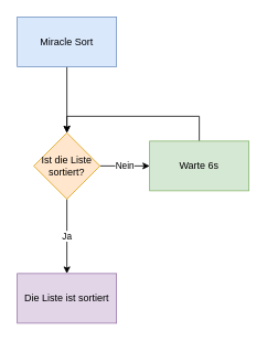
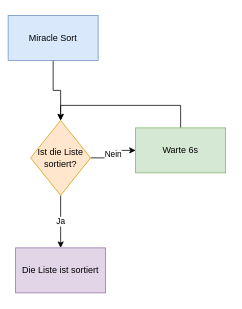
- <mxCell id="3" value="Miracle Sort" style="rounded=0;whiteSpace=wrap;html=1;fillColor=#dae8fc;strokeColor=#6c8ebf;" vertex="1" parent="1"><mxGeometry x="20" y="20" width="120" height="60" as="geometry" /></mxCell>
+ <mxCell id="3" value="Miracle Sort" style="rounded=0;whiteSpace=wrap;html=1;fillColor=#dae8fc;strokeColor=#6c8ebf;" vertex="1" parent="1"><mxGeometry x="10" y="20" width="120" height="60" as="geometry" /></mxCell>
- <mxCell id="6" value="Ist die Liste sortiert?" style="rhombus;whiteSpace=wrap;html=1;rounded=0;strokeColor=#d79b00;fillColor=#ffe6cc;" vertex="1" parent="1"><mxGeometry x="40" y="160" width="80" height="80" as="geometry" /></mxCell>
+ <mxCell id="6" value="Ist die Liste sortiert?" style="rhombus;whiteSpace=wrap;html=1;rounded=0;strokeColor=#d79b00;fillColor=#ffe6cc;" vertex="1" parent="1"><mxGeometry x="40" y="160" width="80" height="100" as="geometry" /></mxCell>
